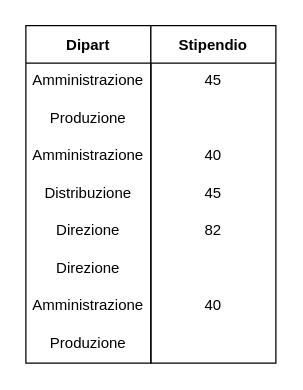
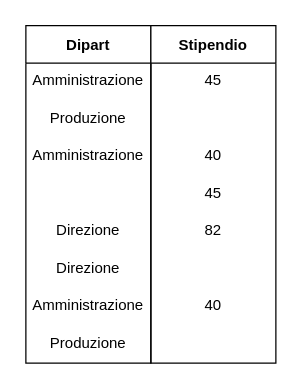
- <mxCell id="6" value="Distribuzione" style="text;strokeColor=none;fillColor=none;spacingLeft=4;spacingRight=4;overflow=hidden;rotatable=0;points=[[0,0.5],[1,0.5]];portConstraint=eastwest;fontSize=12;align=center;" parent="2" vertex="1"><mxGeometry y="120" width="100" height="30" as="geometry" /></mxCell>
